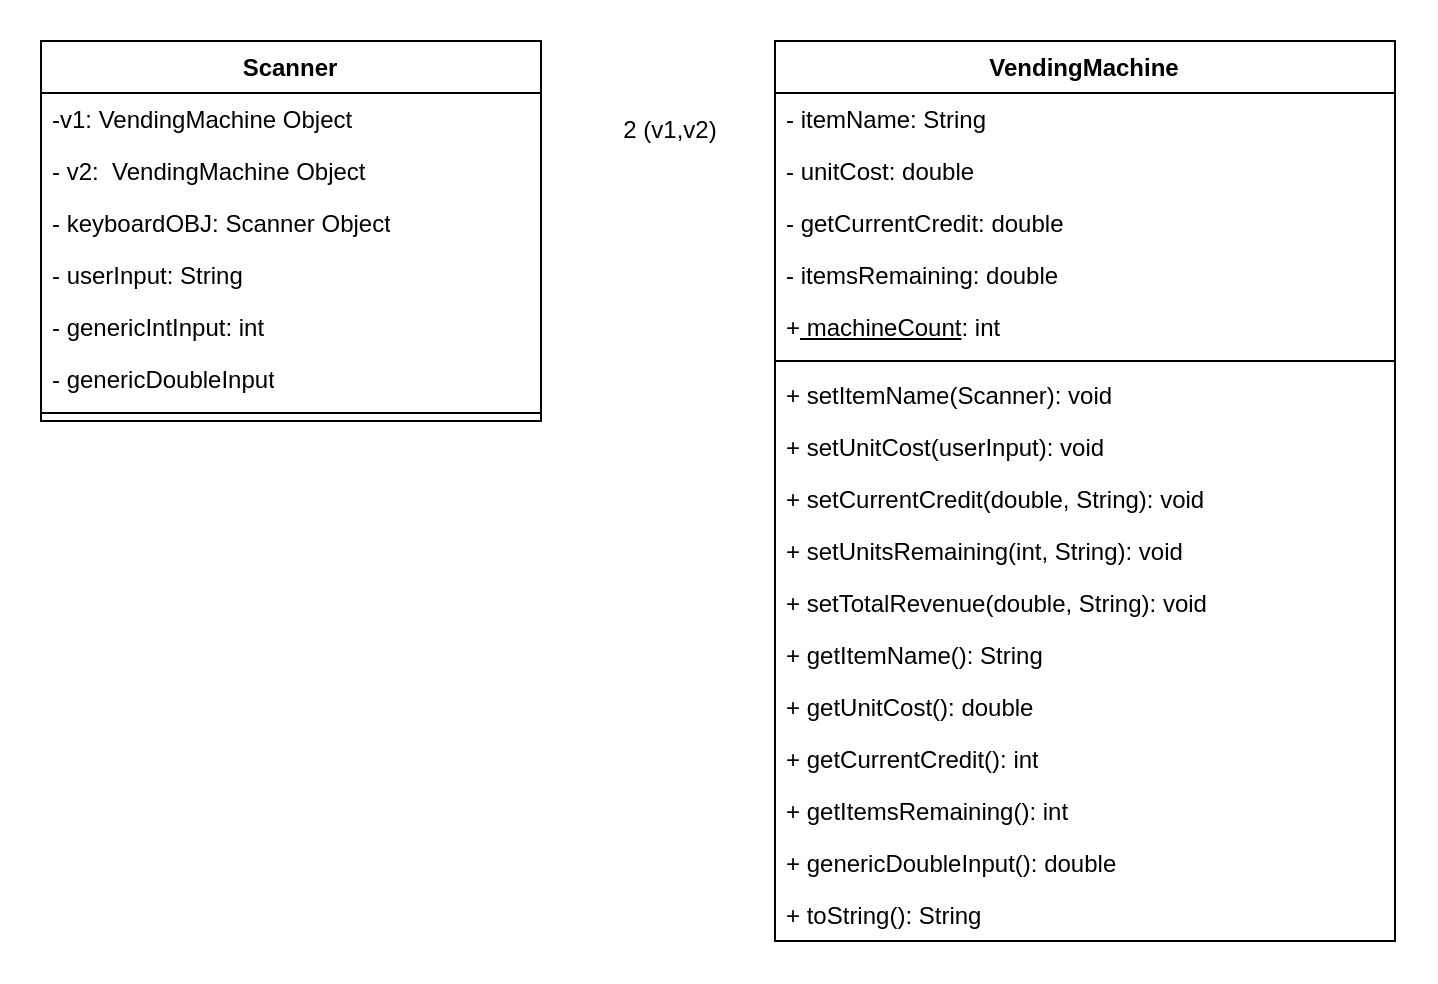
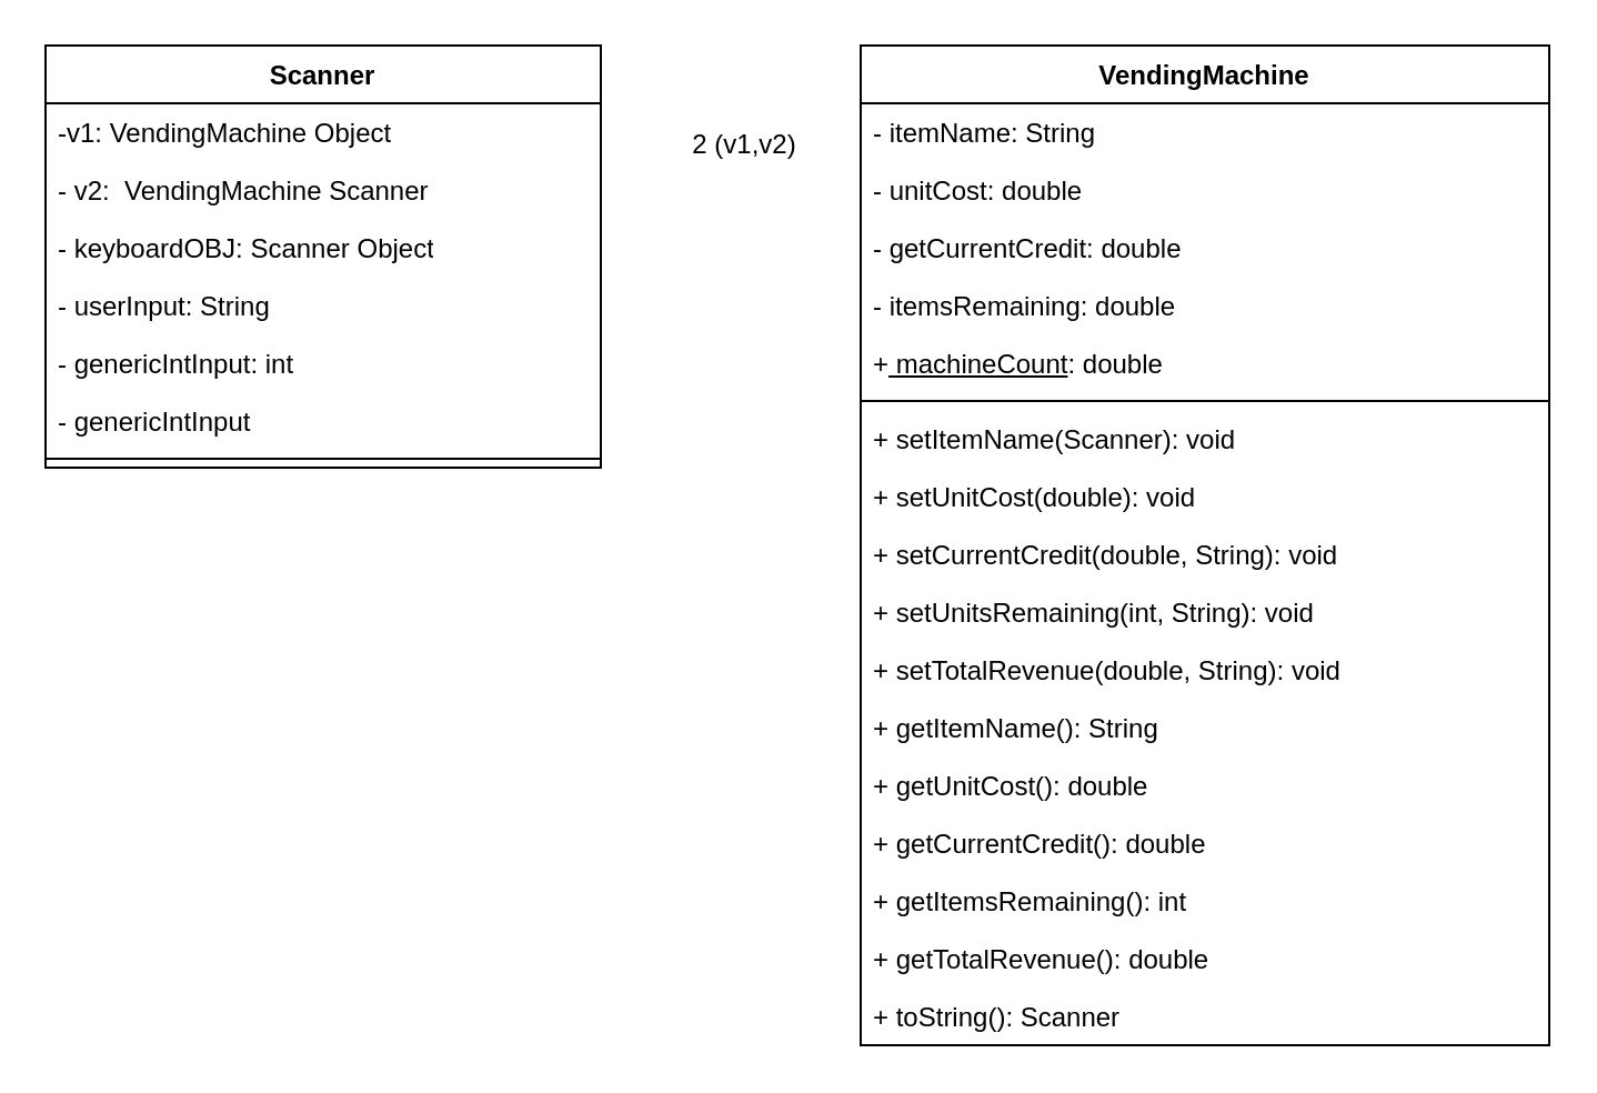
- <mxCell id="22" value="- v2:&amp;nbsp; VendingMachine Object" style="text;strokeColor=none;fillColor=none;align=left;verticalAlign=top;spacingLeft=4;spacingRight=4;overflow=hidden;rotatable=0;points=[[0,0.5],[1,0.5]];portConstraint=eastwest;whiteSpace=wrap;html=1;" parent="20" vertex="1"><mxGeometry y="52" width="250" height="26" as="geometry" /></mxCell>
+ <mxCell id="22" value="- v2:&amp;nbsp; VendingMachine Scanner" style="text;strokeColor=none;fillColor=none;align=left;verticalAlign=top;spacingLeft=4;spacingRight=4;overflow=hidden;rotatable=0;points=[[0,0.5],[1,0.5]];portConstraint=eastwest;whiteSpace=wrap;html=1;" parent="20" vertex="1"><mxGeometry y="52" width="250" height="26" as="geometry" /></mxCell>
- <mxCell id="7" value="+&lt;u&gt; machineCount&lt;/u&gt;: int" style="text;strokeColor=none;fillColor=none;align=left;verticalAlign=top;spacingLeft=4;spacingRight=4;overflow=hidden;rotatable=0;points=[[0,0.5],[1,0.5]];portConstraint=eastwest;whiteSpace=wrap;html=1;" vertex="1" parent="2"><mxGeometry y="130" width="310" height="26" as="geometry" /></mxCell>
+ <mxCell id="7" value="+&lt;u&gt; machineCount&lt;/u&gt;: double" style="text;strokeColor=none;fillColor=none;align=left;verticalAlign=top;spacingLeft=4;spacingRight=4;overflow=hidden;rotatable=0;points=[[0,0.5],[1,0.5]];portConstraint=eastwest;whiteSpace=wrap;html=1;" vertex="1" parent="2"><mxGeometry y="130" width="310" height="26" as="geometry" /></mxCell>
- <mxCell id="26" value="- genericDoubleInput" style="text;strokeColor=none;fillColor=none;align=left;verticalAlign=top;spacingLeft=4;spacingRight=4;overflow=hidden;rotatable=0;points=[[0,0.5],[1,0.5]];portConstraint=eastwest;whiteSpace=wrap;html=1;" vertex="1" parent="20"><mxGeometry y="156" width="250" height="26" as="geometry" /></mxCell>
+ <mxCell id="26" value="- genericIntInput" style="text;strokeColor=none;fillColor=none;align=left;verticalAlign=top;spacingLeft=4;spacingRight=4;overflow=hidden;rotatable=0;points=[[0,0.5],[1,0.5]];portConstraint=eastwest;whiteSpace=wrap;html=1;" vertex="1" parent="20"><mxGeometry y="156" width="250" height="26" as="geometry" /></mxCell>
- <mxCell id="10" value="+ setUnitCost(userInput): void" style="text;strokeColor=none;fillColor=none;align=left;verticalAlign=top;spacingLeft=4;spacingRight=4;overflow=hidden;rotatable=0;points=[[0,0.5],[1,0.5]];portConstraint=eastwest;whiteSpace=wrap;html=1;" parent="2" vertex="1"><mxGeometry y="190" width="310" height="26" as="geometry" /></mxCell>
+ <mxCell id="10" value="+ setUnitCost(double): void" style="text;strokeColor=none;fillColor=none;align=left;verticalAlign=top;spacingLeft=4;spacingRight=4;overflow=hidden;rotatable=0;points=[[0,0.5],[1,0.5]];portConstraint=eastwest;whiteSpace=wrap;html=1;" parent="2" vertex="1"><mxGeometry y="190" width="310" height="26" as="geometry" /></mxCell>
- <mxCell id="16" value="+ getCurrentCredit(): int" style="text;strokeColor=none;fillColor=none;align=left;verticalAlign=top;spacingLeft=4;spacingRight=4;overflow=hidden;rotatable=0;points=[[0,0.5],[1,0.5]];portConstraint=eastwest;whiteSpace=wrap;html=1;" parent="2" vertex="1"><mxGeometry y="346" width="310" height="26" as="geometry" /></mxCell>
+ <mxCell id="16" value="+ getCurrentCredit(): double" style="text;strokeColor=none;fillColor=none;align=left;verticalAlign=top;spacingLeft=4;spacingRight=4;overflow=hidden;rotatable=0;points=[[0,0.5],[1,0.5]];portConstraint=eastwest;whiteSpace=wrap;html=1;" parent="2" vertex="1"><mxGeometry y="346" width="310" height="26" as="geometry" /></mxCell>
- <mxCell id="18" value="+ genericDoubleInput(): double" style="text;strokeColor=none;fillColor=none;align=left;verticalAlign=top;spacingLeft=4;spacingRight=4;overflow=hidden;rotatable=0;points=[[0,0.5],[1,0.5]];portConstraint=eastwest;whiteSpace=wrap;html=1;" vertex="1" parent="2"><mxGeometry y="398" width="310" height="26" as="geometry" /></mxCell>
+ <mxCell id="18" value="+ getTotalRevenue(): double" style="text;strokeColor=none;fillColor=none;align=left;verticalAlign=top;spacingLeft=4;spacingRight=4;overflow=hidden;rotatable=0;points=[[0,0.5],[1,0.5]];portConstraint=eastwest;whiteSpace=wrap;html=1;" vertex="1" parent="2"><mxGeometry y="398" width="310" height="26" as="geometry" /></mxCell>
- <mxCell id="19" value="+ toString(): String" style="text;strokeColor=none;fillColor=none;align=left;verticalAlign=top;spacingLeft=4;spacingRight=4;overflow=hidden;rotatable=0;points=[[0,0.5],[1,0.5]];portConstraint=eastwest;whiteSpace=wrap;html=1;" parent="2" vertex="1"><mxGeometry y="424" width="310" height="26" as="geometry" /></mxCell>
+ <mxCell id="19" value="+ toString(): Scanner" style="text;strokeColor=none;fillColor=none;align=left;verticalAlign=top;spacingLeft=4;spacingRight=4;overflow=hidden;rotatable=0;points=[[0,0.5],[1,0.5]];portConstraint=eastwest;whiteSpace=wrap;html=1;" parent="2" vertex="1"><mxGeometry y="424" width="310" height="26" as="geometry" /></mxCell>
